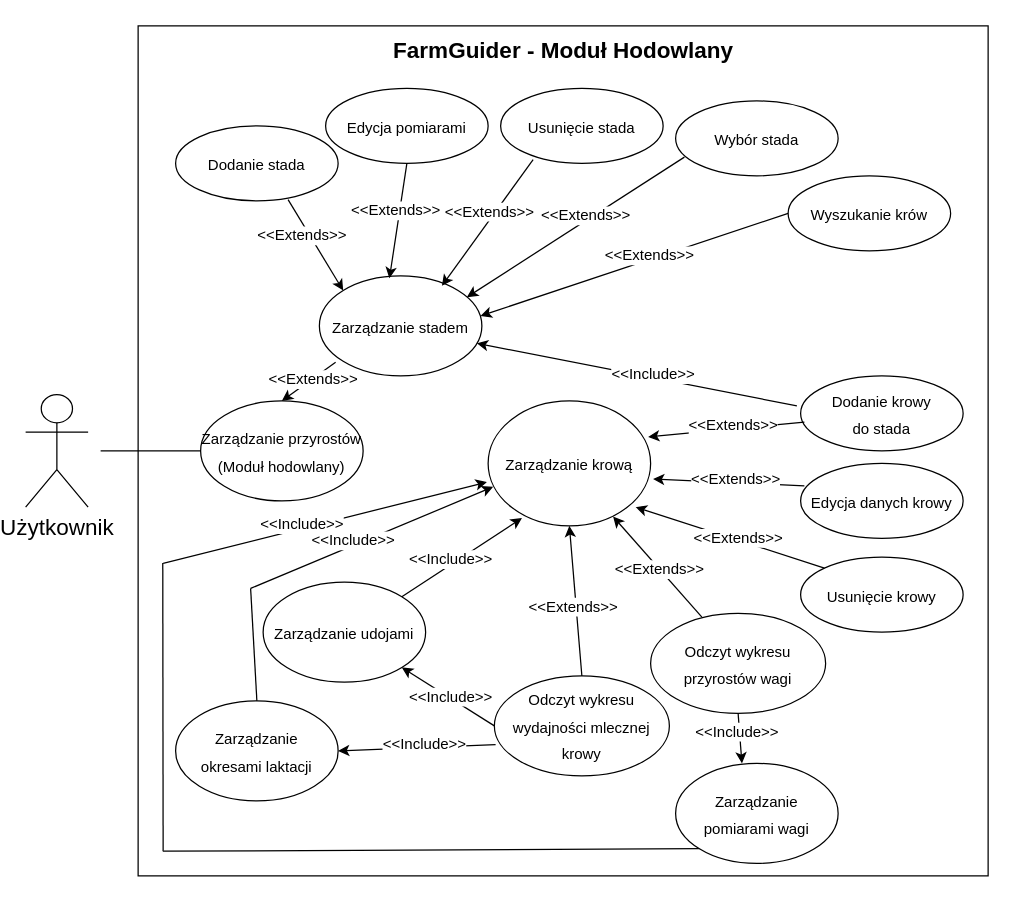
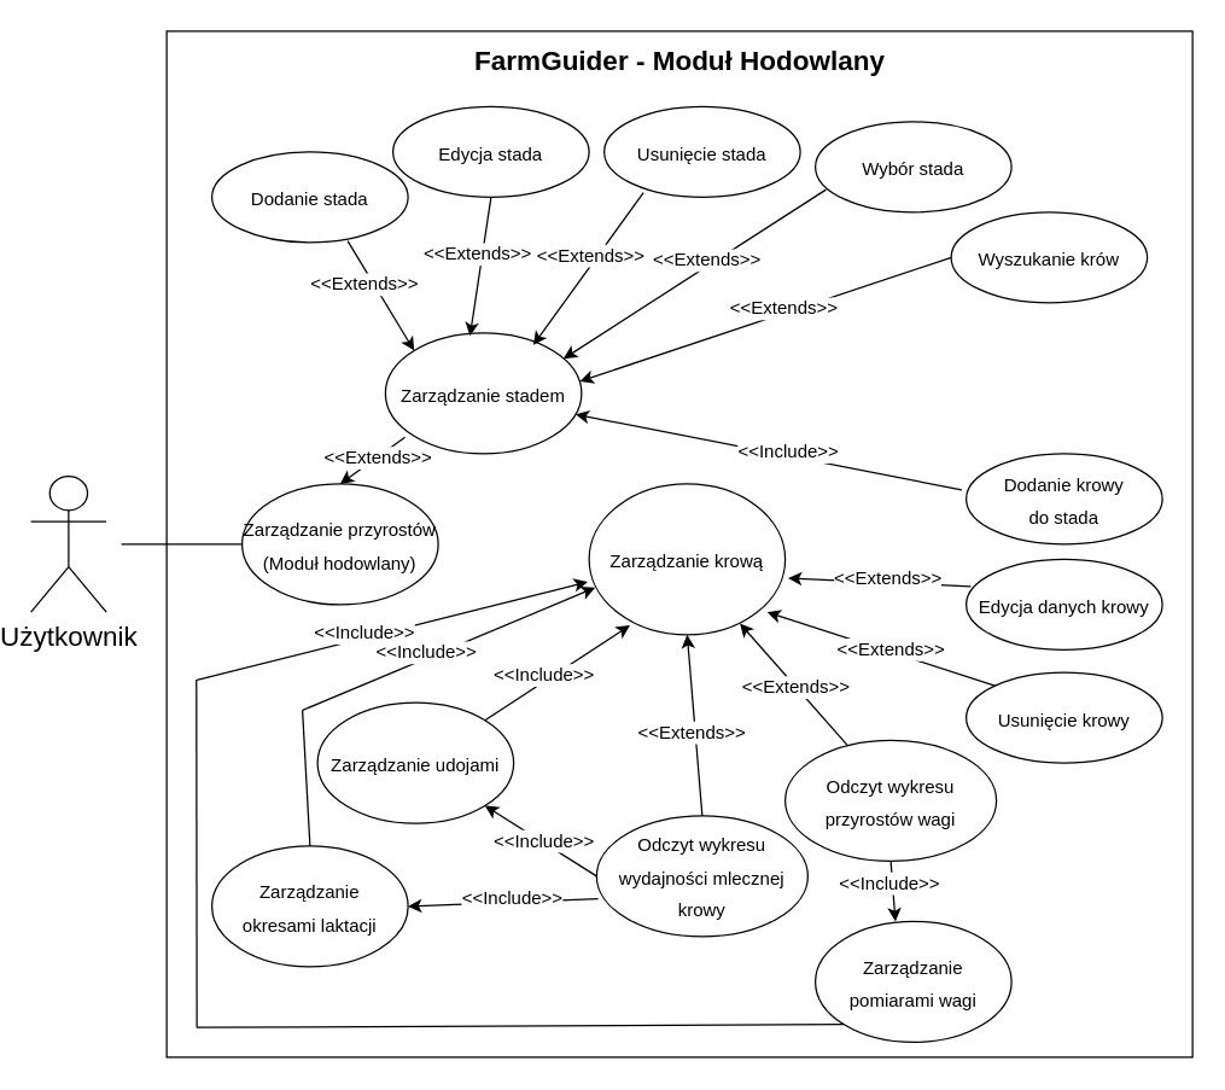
- <mxCell id="9" value="&lt;font style=&quot;font-size: 12px;&quot;&gt;Edycja pomiarami&lt;br&gt;&lt;/font&gt;" style="ellipse;whiteSpace=wrap;html=1;fontSize=18;" parent="1" vertex="1"><mxGeometry x="260" y="70" width="130" height="60" as="geometry" /></mxCell>
+ <mxCell id="9" value="&lt;font style=&quot;font-size: 12px;&quot;&gt;Edycja stada&lt;br&gt;&lt;/font&gt;" style="ellipse;whiteSpace=wrap;html=1;fontSize=18;" parent="1" vertex="1"><mxGeometry x="260" y="70" width="130" height="60" as="geometry" /></mxCell>
- <mxCell id="26" value="" style="endArrow=classic;html=1;rounded=0;exitX=0.023;exitY=0.617;exitDx=0;exitDy=0;exitPerimeter=0;entryX=0.985;entryY=0.288;entryDx=0;entryDy=0;entryPerimeter=0;" parent="1" source="20" target="34" edge="1"><mxGeometry width="50" height="50" relative="1" as="geometry"><mxPoint x="657" y="295" as="sourcePoint" /><mxPoint x="545" y="352" as="targetPoint" /></mxGeometry></mxCell>
- <mxCell id="27" value="&lt;font style=&quot;font-size: 12px;&quot;&gt;&amp;lt;&amp;lt;Extends&amp;gt;&amp;gt;&lt;/font&gt;" style="edgeLabel;html=1;align=center;verticalAlign=middle;resizable=0;points=[];rotation=0;" parent="26" vertex="1" connectable="0"><mxGeometry x="-0.122" relative="1" as="geometry"><mxPoint x="-3" y="-3" as="offset" /></mxGeometry></mxCell>
